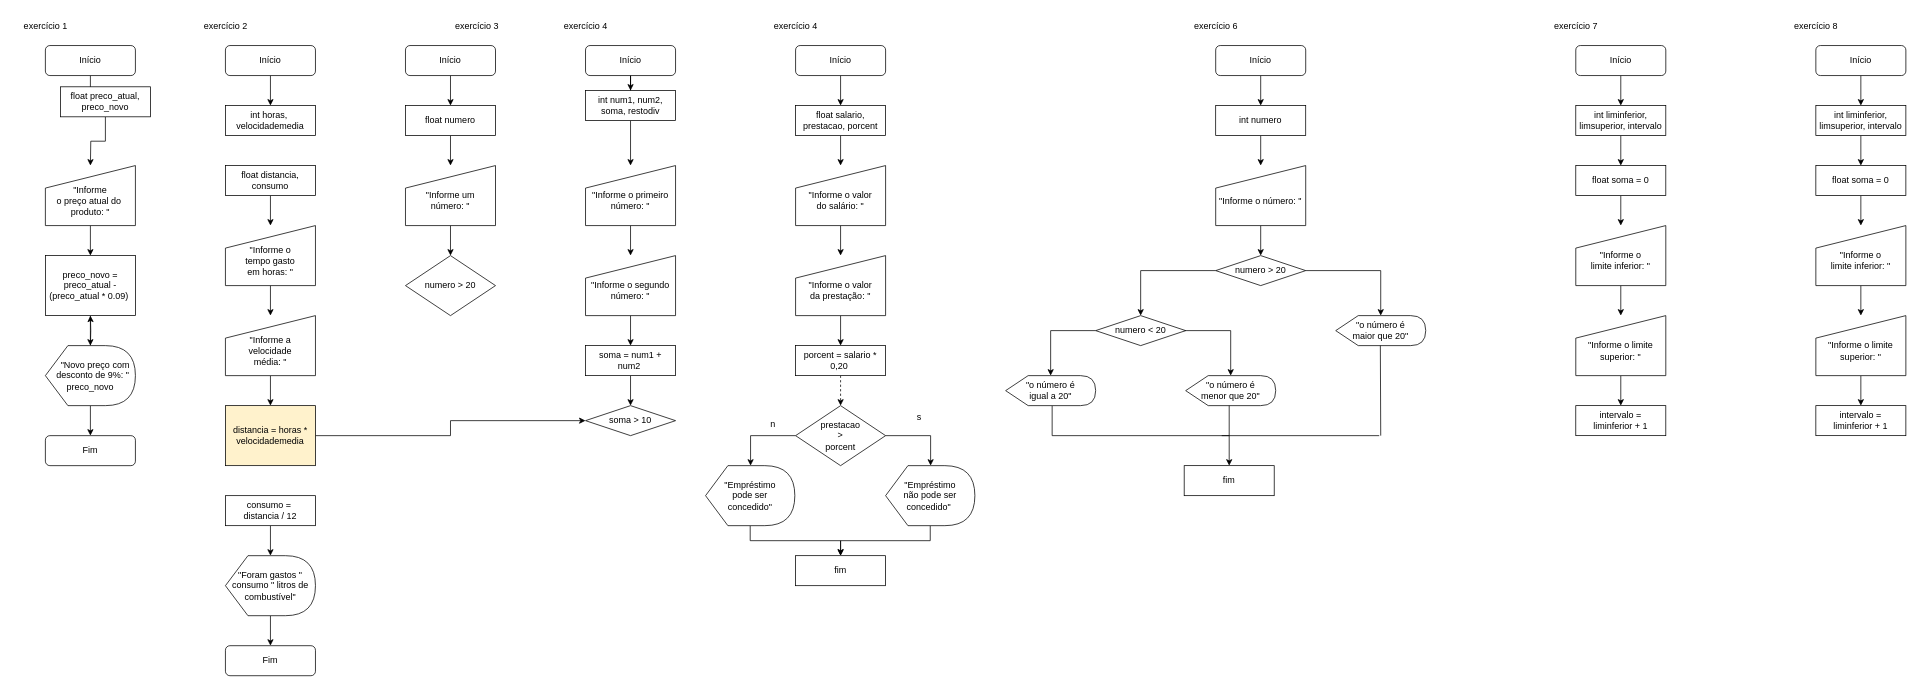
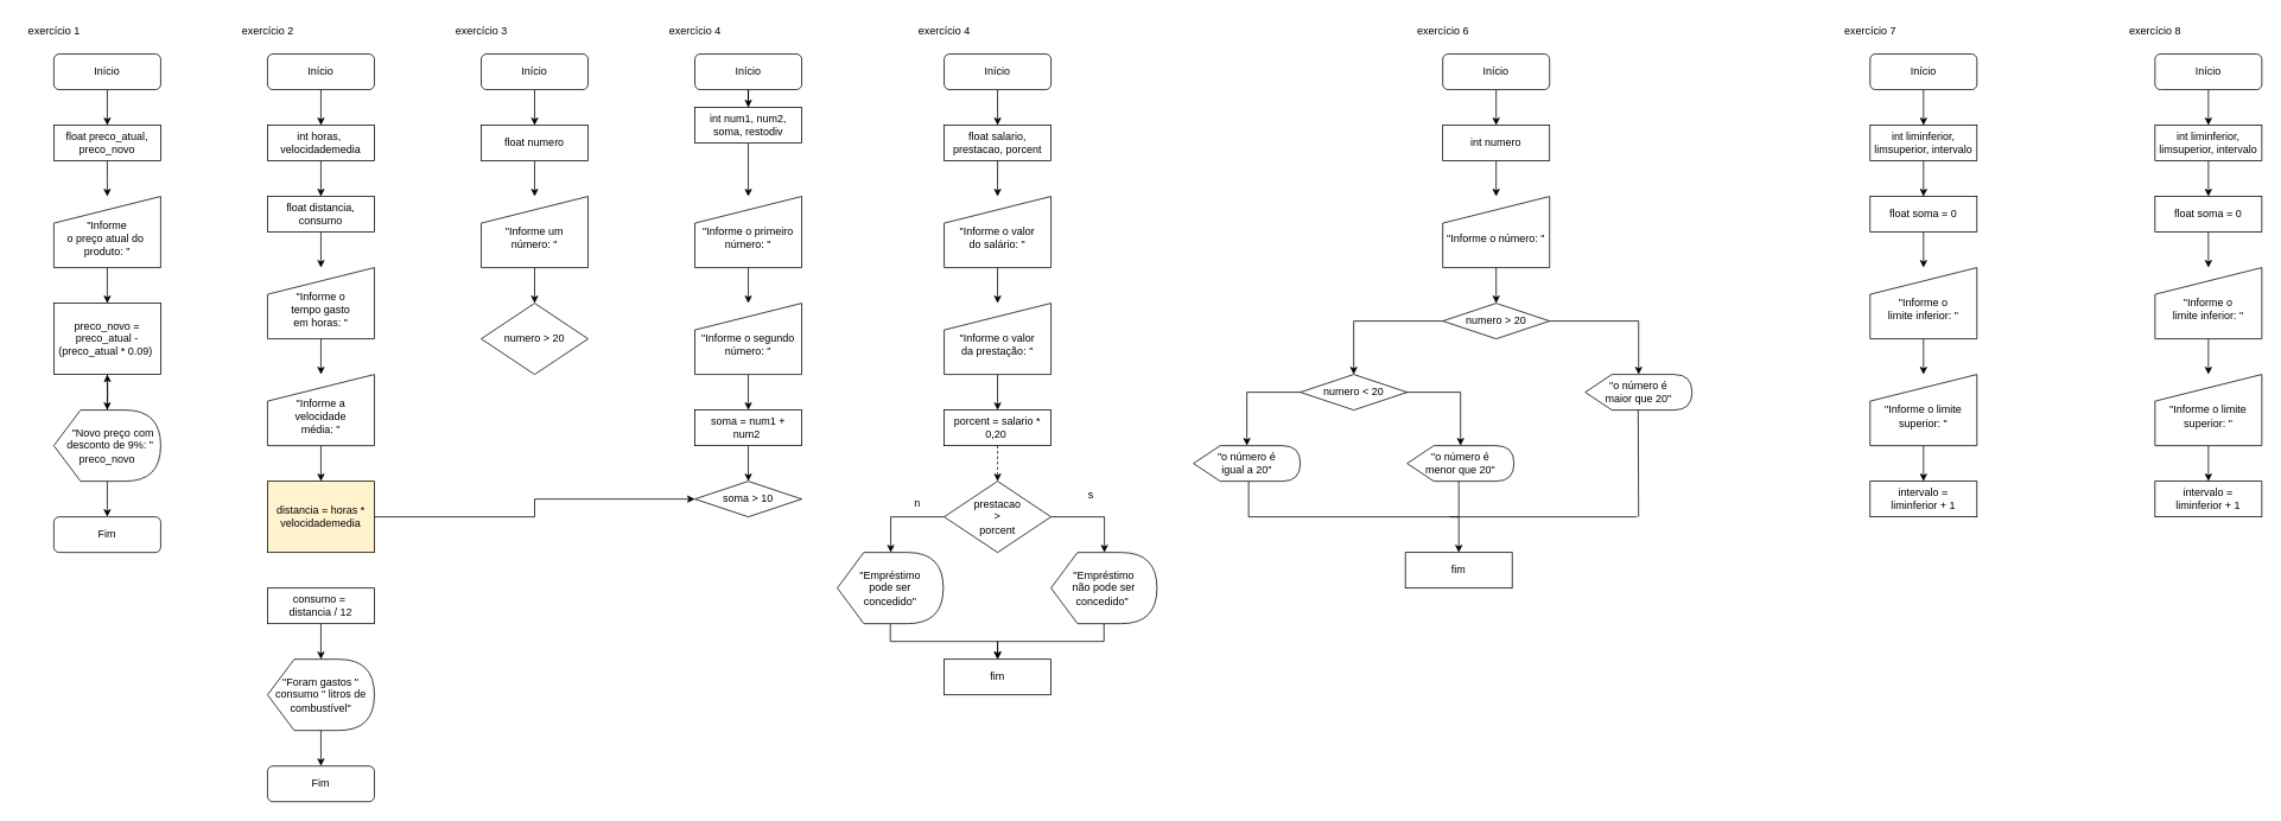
- <mxCell id="33" value="exercício 3" style="text;html=1;align=center;verticalAlign=middle;resizable=0;points=[];autosize=1;strokeColor=none;fillColor=none;" parent="1" vertex="1"><mxGeometry x="595" y="20" width="80" height="30" as="geometry" /></mxCell>
+ <mxCell id="33" value="exercício 3" style="text;html=1;align=center;verticalAlign=middle;resizable=0;points=[];autosize=1;strokeColor=none;fillColor=none;" parent="1" vertex="1"><mxGeometry x="500" width="80" height="30" as="geometry" y="20" /></mxCell>
- <mxCell id="6" value="float preco_atual, preco_novo" style="whiteSpace=wrap;html=1;" parent="1" vertex="1"><mxGeometry x="80" y="115" width="120" height="40" as="geometry" /></mxCell>
+ <mxCell id="6" value="float preco_atual, preco_novo" style="whiteSpace=wrap;html=1;" parent="1" vertex="1"><mxGeometry x="60" y="140" width="120" height="40" as="geometry" /></mxCell>
+ <mxCell id="16" value="" style="edgeStyle=orthogonalEdgeStyle;rounded=0;orthogonalLoop=1;jettySize=auto;html=1;" parent="1" source="17" target="19" edge="1"><mxGeometry relative="1" as="geometry" /></mxCell>
